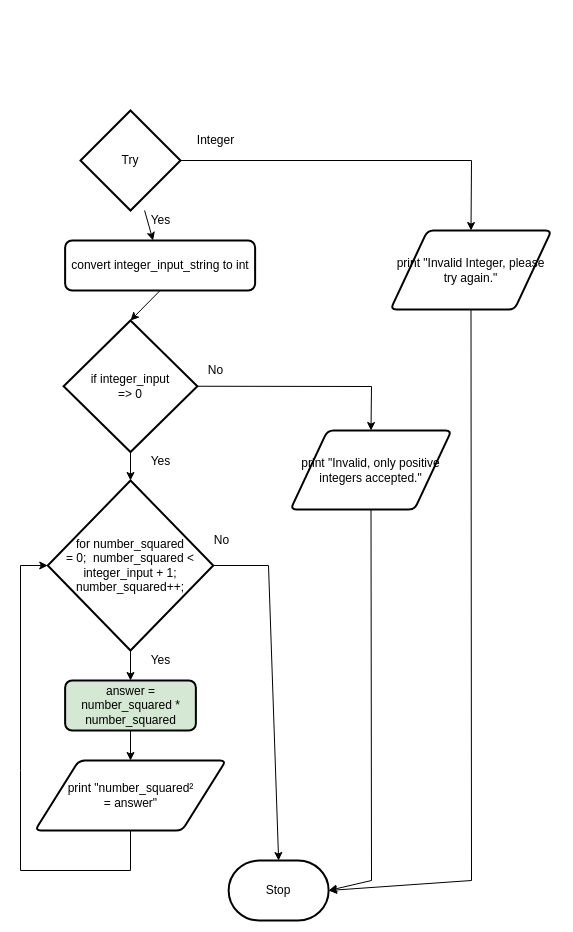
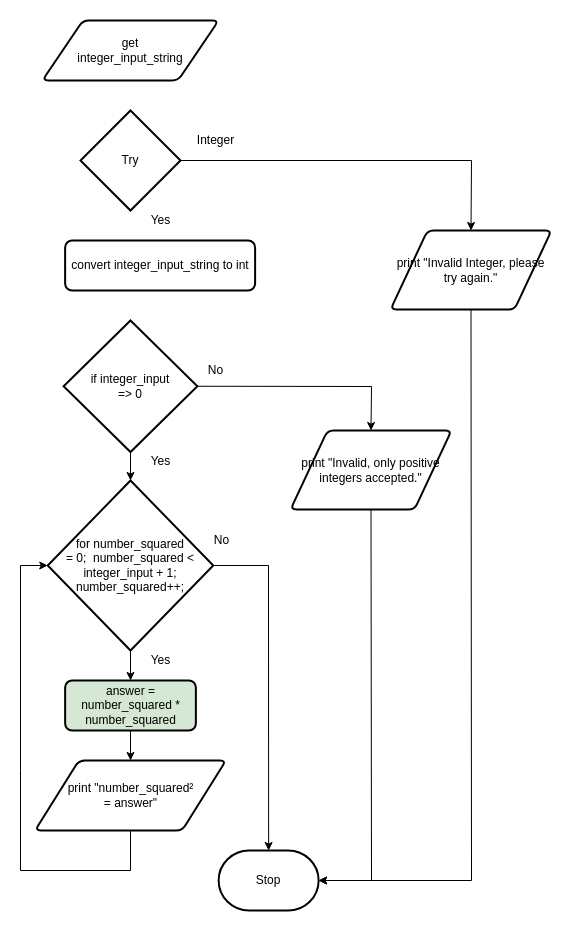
+ <mxCell id="2" value="get&lt;br&gt;integer_input_string" style="shape=parallelogram;html=1;strokeWidth=2;perimeter=parallelogramPerimeter;whiteSpace=wrap;rounded=1;arcSize=12;size=0.23;" vertex="1" parent="1"><mxGeometry x="41.88" y="20" width="176.25" height="60" as="geometry" /></mxCell>
- <mxCell id="10" style="edgeStyle=none;rounded=0;html=1;" edge="1" parent="1" source="11" target="15"><mxGeometry relative="1" as="geometry" /></mxCell>
- <mxCell id="14" style="edgeStyle=none;rounded=0;html=1;exitX=0.5;exitY=1;exitDx=0;exitDy=0;entryX=0.5;entryY=0;entryDx=0;entryDy=0;entryPerimeter=0;" edge="1" parent="1" source="15" target="24"><mxGeometry relative="1" as="geometry" /></mxCell>
- <mxCell id="3" value="Stop" style="strokeWidth=2;html=1;shape=mxgraph.flowchart.terminator;whiteSpace=wrap;" vertex="1" parent="1"><mxGeometry x="228.13" y="860" width="100" height="60" as="geometry" /></mxCell>
+ <mxCell id="3" value="Stop" style="strokeWidth=2;html=1;shape=mxgraph.flowchart.terminator;whiteSpace=wrap;" vertex="1" parent="1"><mxGeometry x="218.13" y="850" width="100" height="60" as="geometry" /></mxCell>
